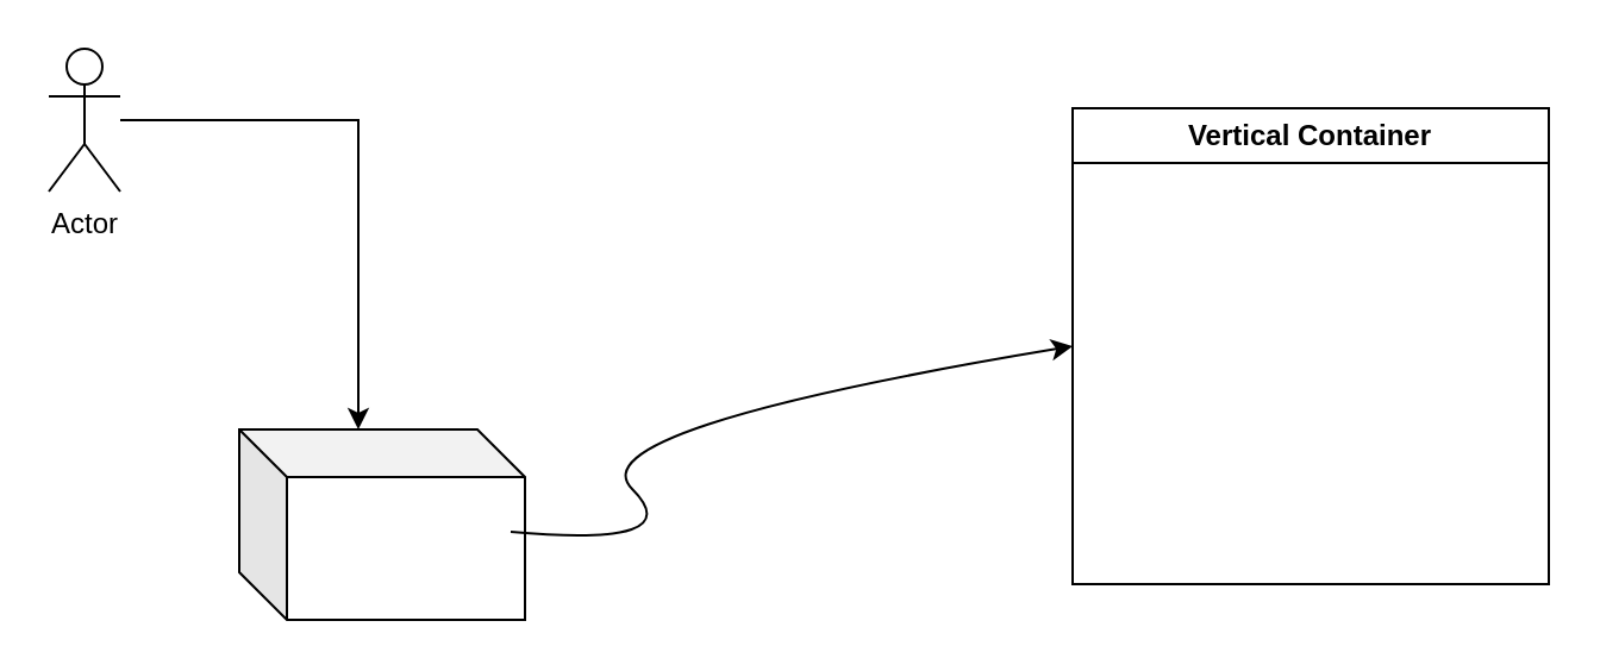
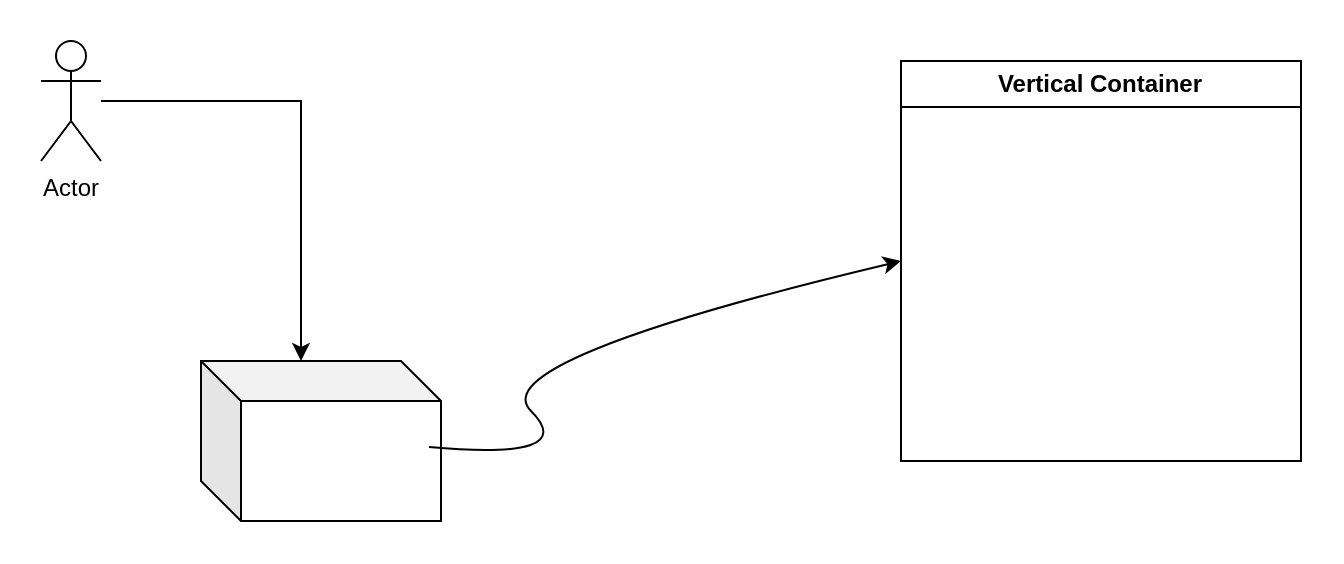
- <mxCell id="4" value="Vertical Container" style="swimlane;whiteSpace=wrap;html=1;" vertex="1" parent="1"><mxGeometry x="450" y="45" width="200" height="200" as="geometry" /></mxCell>
+ <mxCell id="4" value="Vertical Container" style="swimlane;whiteSpace=wrap;html=1;" vertex="1" parent="1"><mxGeometry x="450" y="30" width="200" height="200" as="geometry" /></mxCell>
